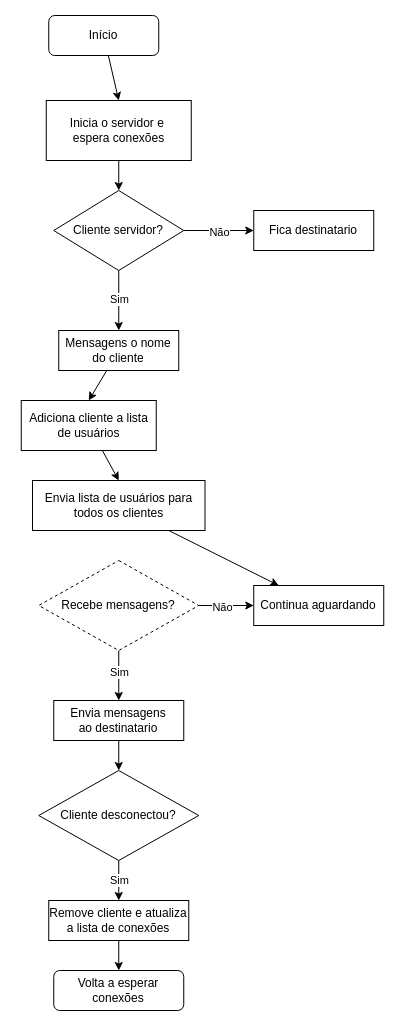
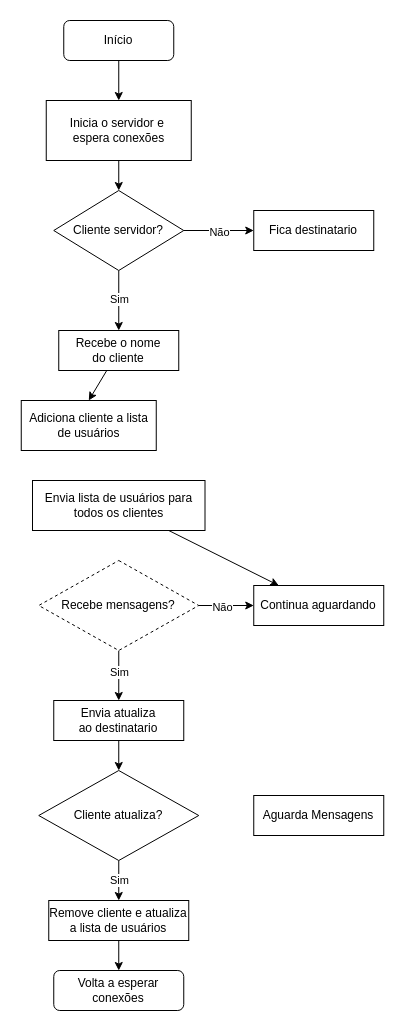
- <mxCell id="3" value="Início" style="rounded=1;whiteSpace=wrap;html=1;" vertex="1" parent="1"><mxGeometry x="48.25" y="15" width="110" height="40" as="geometry" /></mxCell>
+ <mxCell id="3" value="Início" style="rounded=1;whiteSpace=wrap;html=1;" vertex="1" parent="1"><mxGeometry x="63.25" y="20" width="110" height="40" as="geometry" /></mxCell>
- <mxCell id="13" value="Mensagens o nome&lt;div&gt;do cliente&lt;/div&gt;" style="rounded=0;whiteSpace=wrap;html=1;strokeColor=light-dark(#000000,#FFFFFF);" vertex="1" parent="1"><mxGeometry x="58.25" y="330" width="120" height="40" as="geometry" /></mxCell>
+ <mxCell id="13" value="Recebe o nome&lt;div&gt;do cliente&lt;/div&gt;" style="rounded=0;whiteSpace=wrap;html=1;strokeColor=light-dark(#000000,#FFFFFF);" vertex="1" parent="1"><mxGeometry x="58.25" y="330" width="120" height="40" as="geometry" /></mxCell>
- <mxCell id="14" style="edgeStyle=none;html=1;entryX=0.5;entryY=0;entryDx=0;entryDy=0;" edge="1" parent="1" source="15" target="17"><mxGeometry relative="1" as="geometry" /></mxCell>
- <mxCell id="25" value="Envia mensagens&lt;div&gt;&lt;span style=&quot;background-color: transparent;&quot;&gt;ao destinatario&lt;/span&gt;&lt;/div&gt;" style="rounded=0;whiteSpace=wrap;html=1;strokeColor=light-dark(#000000,#FFFFFF);" vertex="1" parent="1"><mxGeometry x="53.25" y="700" width="130" height="40" as="geometry" /></mxCell>
+ <mxCell id="25" value="Envia atualiza&lt;div&gt;&lt;span style=&quot;background-color: transparent;&quot;&gt;ao destinatario&lt;/span&gt;&lt;/div&gt;" style="rounded=0;whiteSpace=wrap;html=1;strokeColor=light-dark(#000000,#FFFFFF);" vertex="1" parent="1"><mxGeometry x="53.25" y="700" width="130" height="40" as="geometry" /></mxCell>
- <mxCell id="28" value="Cliente desconectou?" style="rhombus;whiteSpace=wrap;html=1;" vertex="1" parent="1"><mxGeometry x="38.25" y="770" width="160" height="90" as="geometry" /></mxCell>
+ <mxCell id="28" value="Cliente atualiza?" style="rhombus;whiteSpace=wrap;html=1;" vertex="1" parent="1"><mxGeometry x="38.25" y="770" width="160" height="90" as="geometry" /></mxCell>
+ <mxCell id="29" value="Aguarda Mensagens" style="rounded=0;whiteSpace=wrap;html=1;" vertex="1" parent="1"><mxGeometry x="253.25" y="795" width="130" height="40" as="geometry" /></mxCell>
- <mxCell id="31" value="Remove cliente e atualiza a lista de conexões" style="rounded=0;whiteSpace=wrap;html=1;" vertex="1" parent="1"><mxGeometry x="48.25" y="900" width="140" height="40" as="geometry" /></mxCell>
+ <mxCell id="31" value="Remove cliente e atualiza a lista de usuários" style="rounded=0;whiteSpace=wrap;html=1;" vertex="1" parent="1"><mxGeometry x="48.25" y="900" width="140" height="40" as="geometry" /></mxCell>
